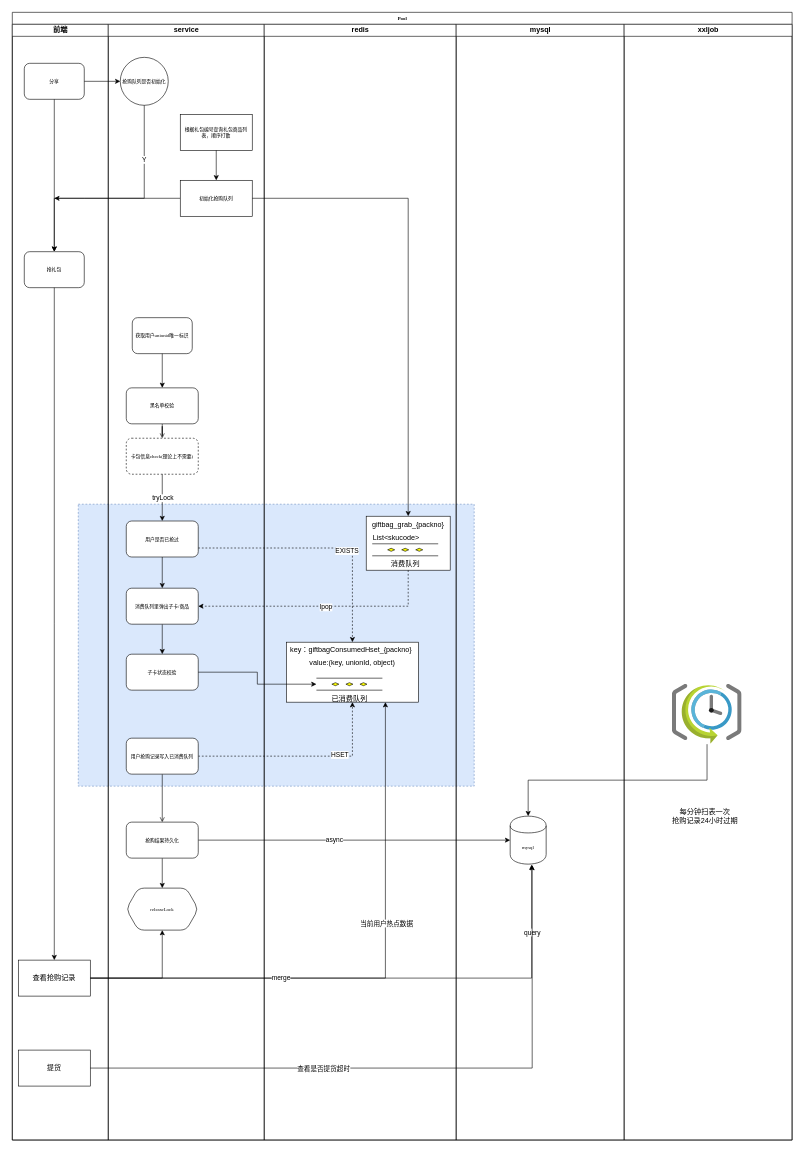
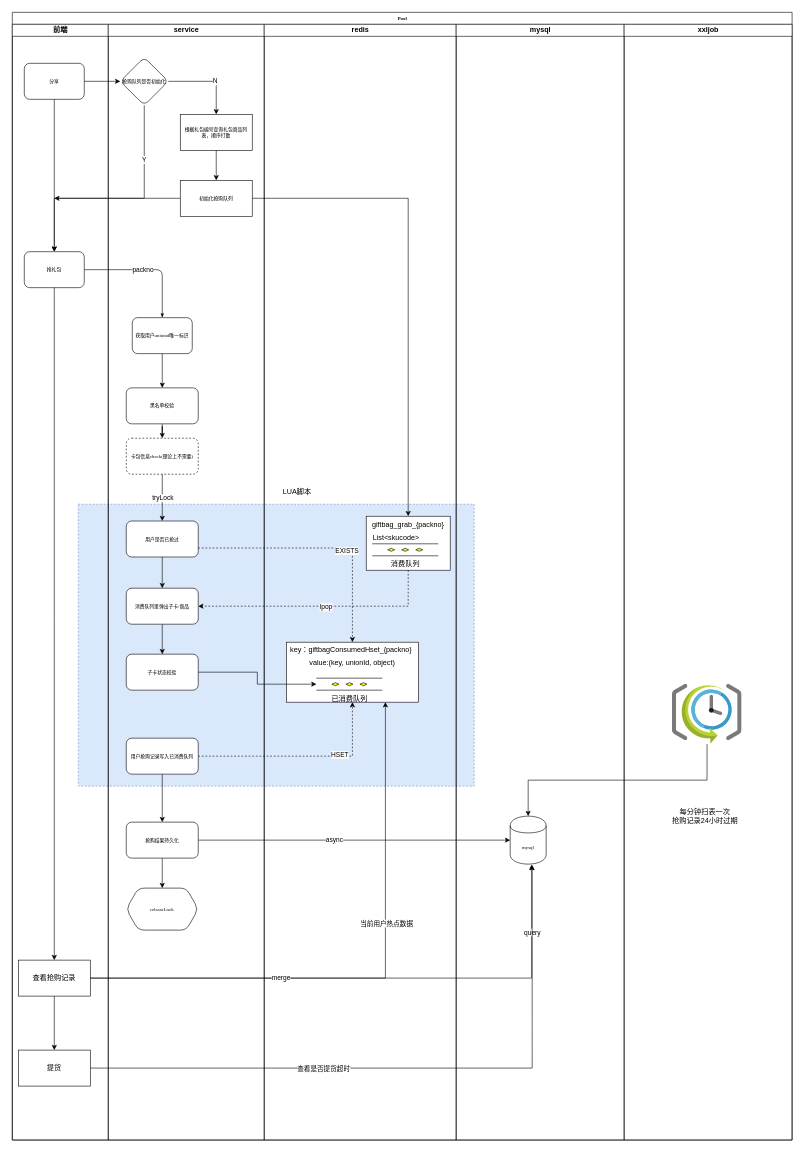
- <mxCell id="16" value="&lt;span&gt;抢购队列是否初始化&lt;/span&gt;" style="ellipse;whiteSpace=wrap;html=1;shadow=0;fontFamily=Verdana;fontSize=8;strokeWidth=1;" vertex="1" parent="13"><mxGeometry x="20" y="55" width="80" height="80" as="geometry" /></mxCell>
+ <mxCell id="16" value="&lt;span&gt;抢购队列是否初始化&lt;/span&gt;" style="rhombus;whiteSpace=wrap;html=1;rounded=1;shadow=0;fontFamily=Verdana;fontSize=8;strokeWidth=1;" vertex="1" parent="13"><mxGeometry x="20" y="55" width="80" height="80" as="geometry" /></mxCell>
+ <mxCell id="14" style="edgeStyle=orthogonalEdgeStyle;rounded=0;orthogonalLoop=1;jettySize=auto;html=1;" edge="1" parent="13" source="16" target="25"><mxGeometry relative="1" as="geometry" /></mxCell>
+ <mxCell id="15" value="N" style="edgeLabel;html=1;align=center;verticalAlign=middle;resizable=0;points=[];" vertex="1" connectable="0" parent="14"><mxGeometry x="0.144" y="1" relative="1" as="geometry"><mxPoint as="offset" /></mxGeometry></mxCell>
+ <mxCell id="4" style="edgeStyle=orthogonalEdgeStyle;rounded=1;html=1;labelBackgroundColor=none;startArrow=none;startFill=0;startSize=5;endArrow=classicThin;endFill=1;endSize=5;jettySize=auto;orthogonalLoop=1;strokeWidth=1;fontFamily=Verdana;fontSize=8" parent="3" source="10" target="18" edge="1"><mxGeometry relative="1" as="geometry" /></mxCell>
+ <mxCell id="5" value="packno" style="edgeLabel;html=1;align=center;verticalAlign=middle;resizable=0;points=[];" vertex="1" connectable="0" parent="4"><mxGeometry x="-0.079" y="1" relative="1" as="geometry"><mxPoint as="offset" /></mxGeometry></mxCell>
- <mxCell id="64" value="" style="edgeStyle=orthogonalEdgeStyle;rounded=0;orthogonalLoop=1;jettySize=auto;html=1;endArrow=open;" edge="1" parent="1" source="65" target="17"><mxGeometry relative="1" as="geometry" /></mxCell>
+ <mxCell id="64" value="" style="edgeStyle=orthogonalEdgeStyle;rounded=0;orthogonalLoop=1;jettySize=auto;html=1;" edge="1" parent="1" source="65" target="17"><mxGeometry relative="1" as="geometry" /></mxCell>
+ <mxCell id="29" value="LUA脚本" style="text;html=1;strokeColor=none;fillColor=none;align=center;verticalAlign=middle;whiteSpace=wrap;rounded=0;dashed=1;" vertex="1" parent="28"><mxGeometry x="10" y="770" width="90" height="20" as="geometry" /></mxCell>
- <mxCell id="69" value="" style="edgeStyle=orthogonalEdgeStyle;rounded=0;orthogonalLoop=1;jettySize=auto;html=1;endArrow=open;" edge="1" parent="1" source="70" target="75"><mxGeometry relative="1" as="geometry" /></mxCell>
+ <mxCell id="69" value="" style="edgeStyle=orthogonalEdgeStyle;rounded=0;orthogonalLoop=1;jettySize=auto;html=1;" edge="1" parent="1" source="70" target="75"><mxGeometry relative="1" as="geometry" /></mxCell>
- <mxCell id="12" value="" style="edgeStyle=orthogonalEdgeStyle;rounded=0;orthogonalLoop=1;jettySize=auto;html=1;" edge="1" parent="6" source="8" target="24"><mxGeometry relative="1" as="geometry" /></mxCell>
+ <mxCell id="12" value="" style="edgeStyle=orthogonalEdgeStyle;rounded=0;orthogonalLoop=1;jettySize=auto;html=1;" edge="1" parent="6" source="8" target="7"><mxGeometry relative="1" as="geometry" /></mxCell>
